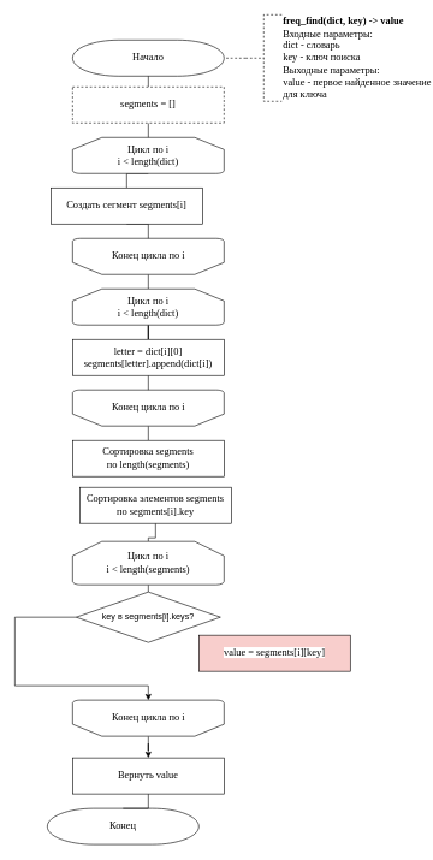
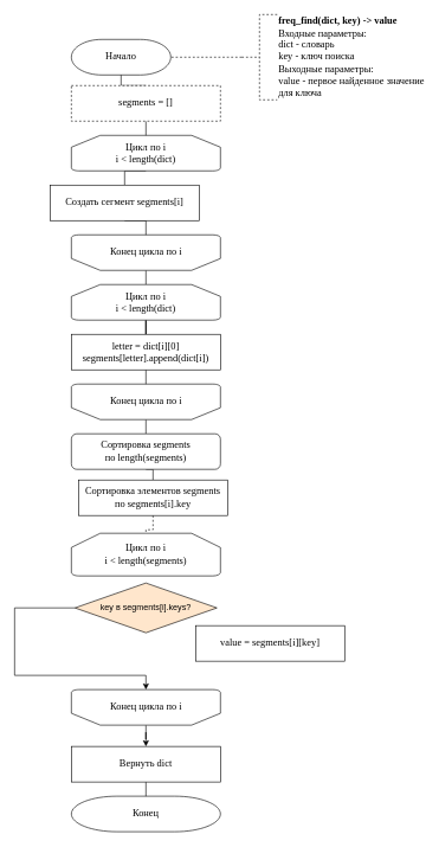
- <mxCell id="2" value="Начало" style="strokeWidth=1;html=1;shape=mxgraph.flowchart.terminator;whiteSpace=wrap;fontSize=14;fontFamily=Times New Roman;" vertex="1" parent="1"><mxGeometry x="100" y="55" width="210" height="50" as="geometry" /></mxCell>
+ <mxCell id="2" value="Начало" style="strokeWidth=1;html=1;shape=mxgraph.flowchart.terminator;whiteSpace=wrap;fontSize=14;fontFamily=Times New Roman;" vertex="1" parent="1"><mxGeometry x="100" y="55" width="140" height="50" as="geometry" /></mxCell>
- <mxCell id="26" value="&lt;span style=&quot;font-size: 14px ; text-align: left ; background-color: rgb(255 , 255 , 255)&quot;&gt;Сортировка segments&lt;br&gt;по length(segments)&lt;br style=&quot;font-size: 14px&quot;&gt;&lt;/span&gt;" style="rounded=0;whiteSpace=wrap;html=1;strokeWidth=1;fontSize=14;fontFamily=Times New Roman;" vertex="1" parent="1"><mxGeometry x="100" y="610" width="210" height="50" as="geometry" /></mxCell>
+ <mxCell id="26" value="&lt;span style=&quot;font-size: 14px ; text-align: left ; background-color: rgb(255 , 255 , 255)&quot;&gt;Сортировка segments&lt;br&gt;по length(segments)&lt;br style=&quot;font-size: 14px&quot;&gt;&lt;/span&gt;" style="whiteSpace=wrap;html=1;strokeWidth=1;fontSize=14;fontFamily=Times New Roman;rounded=1;" vertex="1" parent="1"><mxGeometry x="100" y="610" width="210" height="50" as="geometry" /></mxCell>
+ <mxCell id="25" style="edgeStyle=orthogonalEdgeStyle;rounded=0;orthogonalLoop=1;jettySize=auto;html=1;exitX=0.5;exitY=1;exitDx=0;exitDy=0;entryX=0.5;entryY=0;entryDx=0;entryDy=0;endArrow=none;endFill=0;" edge="1" parent="1" source="26" target="28"><mxGeometry relative="1" as="geometry" /></mxCell>
- <mxCell id="27" style="edgeStyle=orthogonalEdgeStyle;rounded=0;orthogonalLoop=1;jettySize=auto;html=1;exitX=0.5;exitY=1;exitDx=0;exitDy=0;endArrow=none;endFill=0;" edge="1" parent="1" source="28" target="30"><mxGeometry relative="1" as="geometry" /></mxCell>
+ <mxCell id="27" style="edgeStyle=orthogonalEdgeStyle;rounded=0;orthogonalLoop=1;jettySize=auto;html=1;exitX=0.5;exitY=1;exitDx=0;exitDy=0;endArrow=none;endFill=0;dashed=1;" edge="1" parent="1" source="28" target="30"><mxGeometry relative="1" as="geometry" /></mxCell>
- <mxCell id="29" style="edgeStyle=orthogonalEdgeStyle;rounded=0;orthogonalLoop=1;jettySize=auto;html=1;exitX=0.5;exitY=1;exitDx=0;exitDy=0;exitPerimeter=0;entryX=0.5;entryY=0;entryDx=0;entryDy=0;endArrow=none;endFill=0;" edge="1" parent="1" source="30" target="32"><mxGeometry relative="1" as="geometry" /></mxCell>
- <mxCell id="32" value="key в segments[i].keys?" style="rhombus;whiteSpace=wrap;html=1;" vertex="1" parent="1"><mxGeometry x="105" y="820" width="200" height="70" as="geometry" /></mxCell>
+ <mxCell id="32" value="key в segments[i].keys?" style="rhombus;whiteSpace=wrap;html=1;fillColor=#ffe6cc;" vertex="1" parent="1"><mxGeometry x="105" y="820" width="200" height="70" as="geometry" /></mxCell>
- <mxCell id="33" value="&lt;span style=&quot;font-size: 14px ; text-align: left ; background-color: rgb(255 , 255 , 255)&quot;&gt;value = segments[i][key]&lt;br style=&quot;font-size: 14px&quot;&gt;&lt;/span&gt;" style="rounded=0;whiteSpace=wrap;html=1;strokeWidth=1;fontSize=14;fontFamily=Times New Roman;fillColor=#f8cecc;" vertex="1" parent="1"><mxGeometry x="275" y="880" width="210" height="50" as="geometry" /></mxCell>
+ <mxCell id="33" value="&lt;span style=&quot;font-size: 14px ; text-align: left ; background-color: rgb(255 , 255 , 255)&quot;&gt;value = segments[i][key]&lt;br style=&quot;font-size: 14px&quot;&gt;&lt;/span&gt;" style="rounded=0;whiteSpace=wrap;html=1;strokeWidth=1;fontSize=14;fontFamily=Times New Roman;" vertex="1" parent="1"><mxGeometry x="275" y="880" width="210" height="50" as="geometry" /></mxCell>
- <mxCell id="15" value="&lt;span style=&quot;font-size: 14px; text-align: left; background-color: rgb(255, 255, 255);&quot;&gt;Вернуть value&lt;br style=&quot;font-size: 14px;&quot;&gt;&lt;/span&gt;" style="rounded=0;whiteSpace=wrap;html=1;strokeWidth=1;fontSize=14;fontFamily=Times New Roman;" vertex="1" parent="1"><mxGeometry x="100" y="1050" width="210" height="50" as="geometry" /></mxCell>
+ <mxCell id="15" value="&lt;span style=&quot;font-size: 14px; text-align: left; background-color: rgb(255, 255, 255);&quot;&gt;Вернуть dict&lt;br style=&quot;font-size: 14px;&quot;&gt;&lt;/span&gt;" style="rounded=0;whiteSpace=wrap;html=1;strokeWidth=1;fontSize=14;fontFamily=Times New Roman;" vertex="1" parent="1"><mxGeometry x="100" y="1050" width="210" height="50" as="geometry" /></mxCell>
- <mxCell id="7" value="Конец" style="strokeWidth=1;html=1;shape=mxgraph.flowchart.terminator;whiteSpace=wrap;fontSize=14;fontFamily=Times New Roman;" vertex="1" parent="1"><mxGeometry x="65" y="1120" width="210" height="50" as="geometry" /></mxCell>
+ <mxCell id="7" value="Конец" style="strokeWidth=1;html=1;shape=mxgraph.flowchart.terminator;whiteSpace=wrap;fontSize=14;fontFamily=Times New Roman;" vertex="1" parent="1"><mxGeometry x="100" y="1120" width="210" height="50" as="geometry" /></mxCell>
